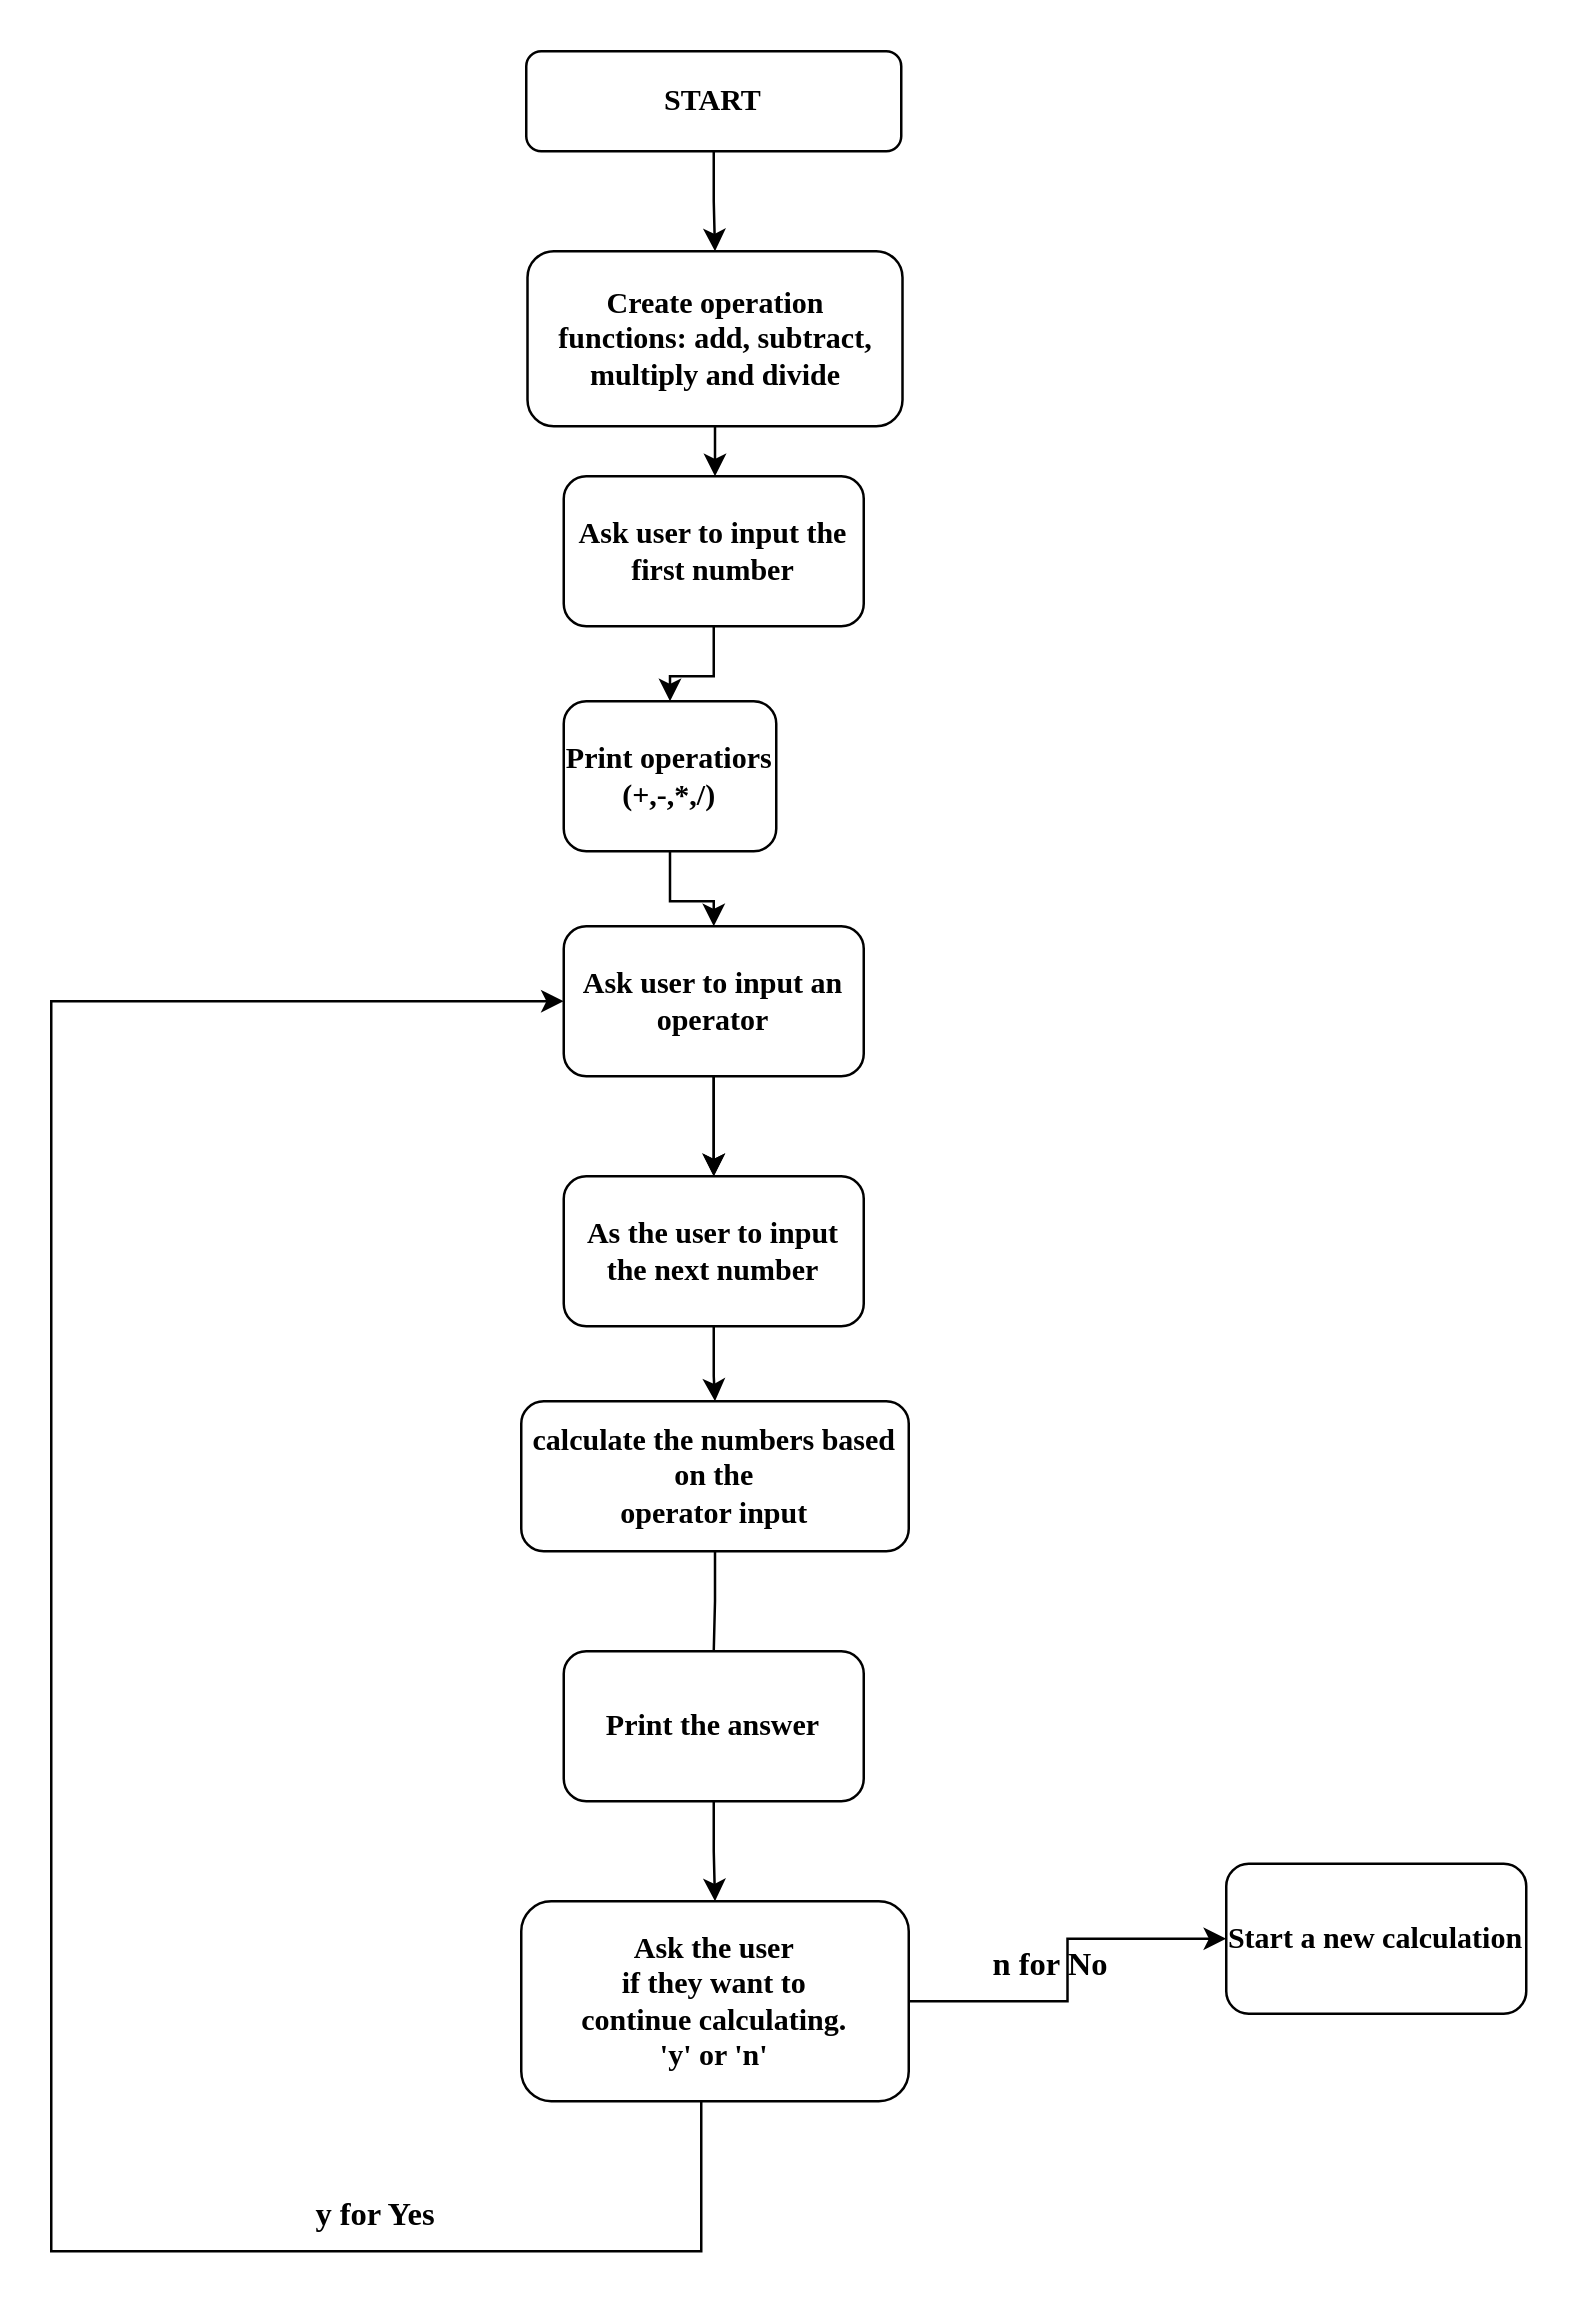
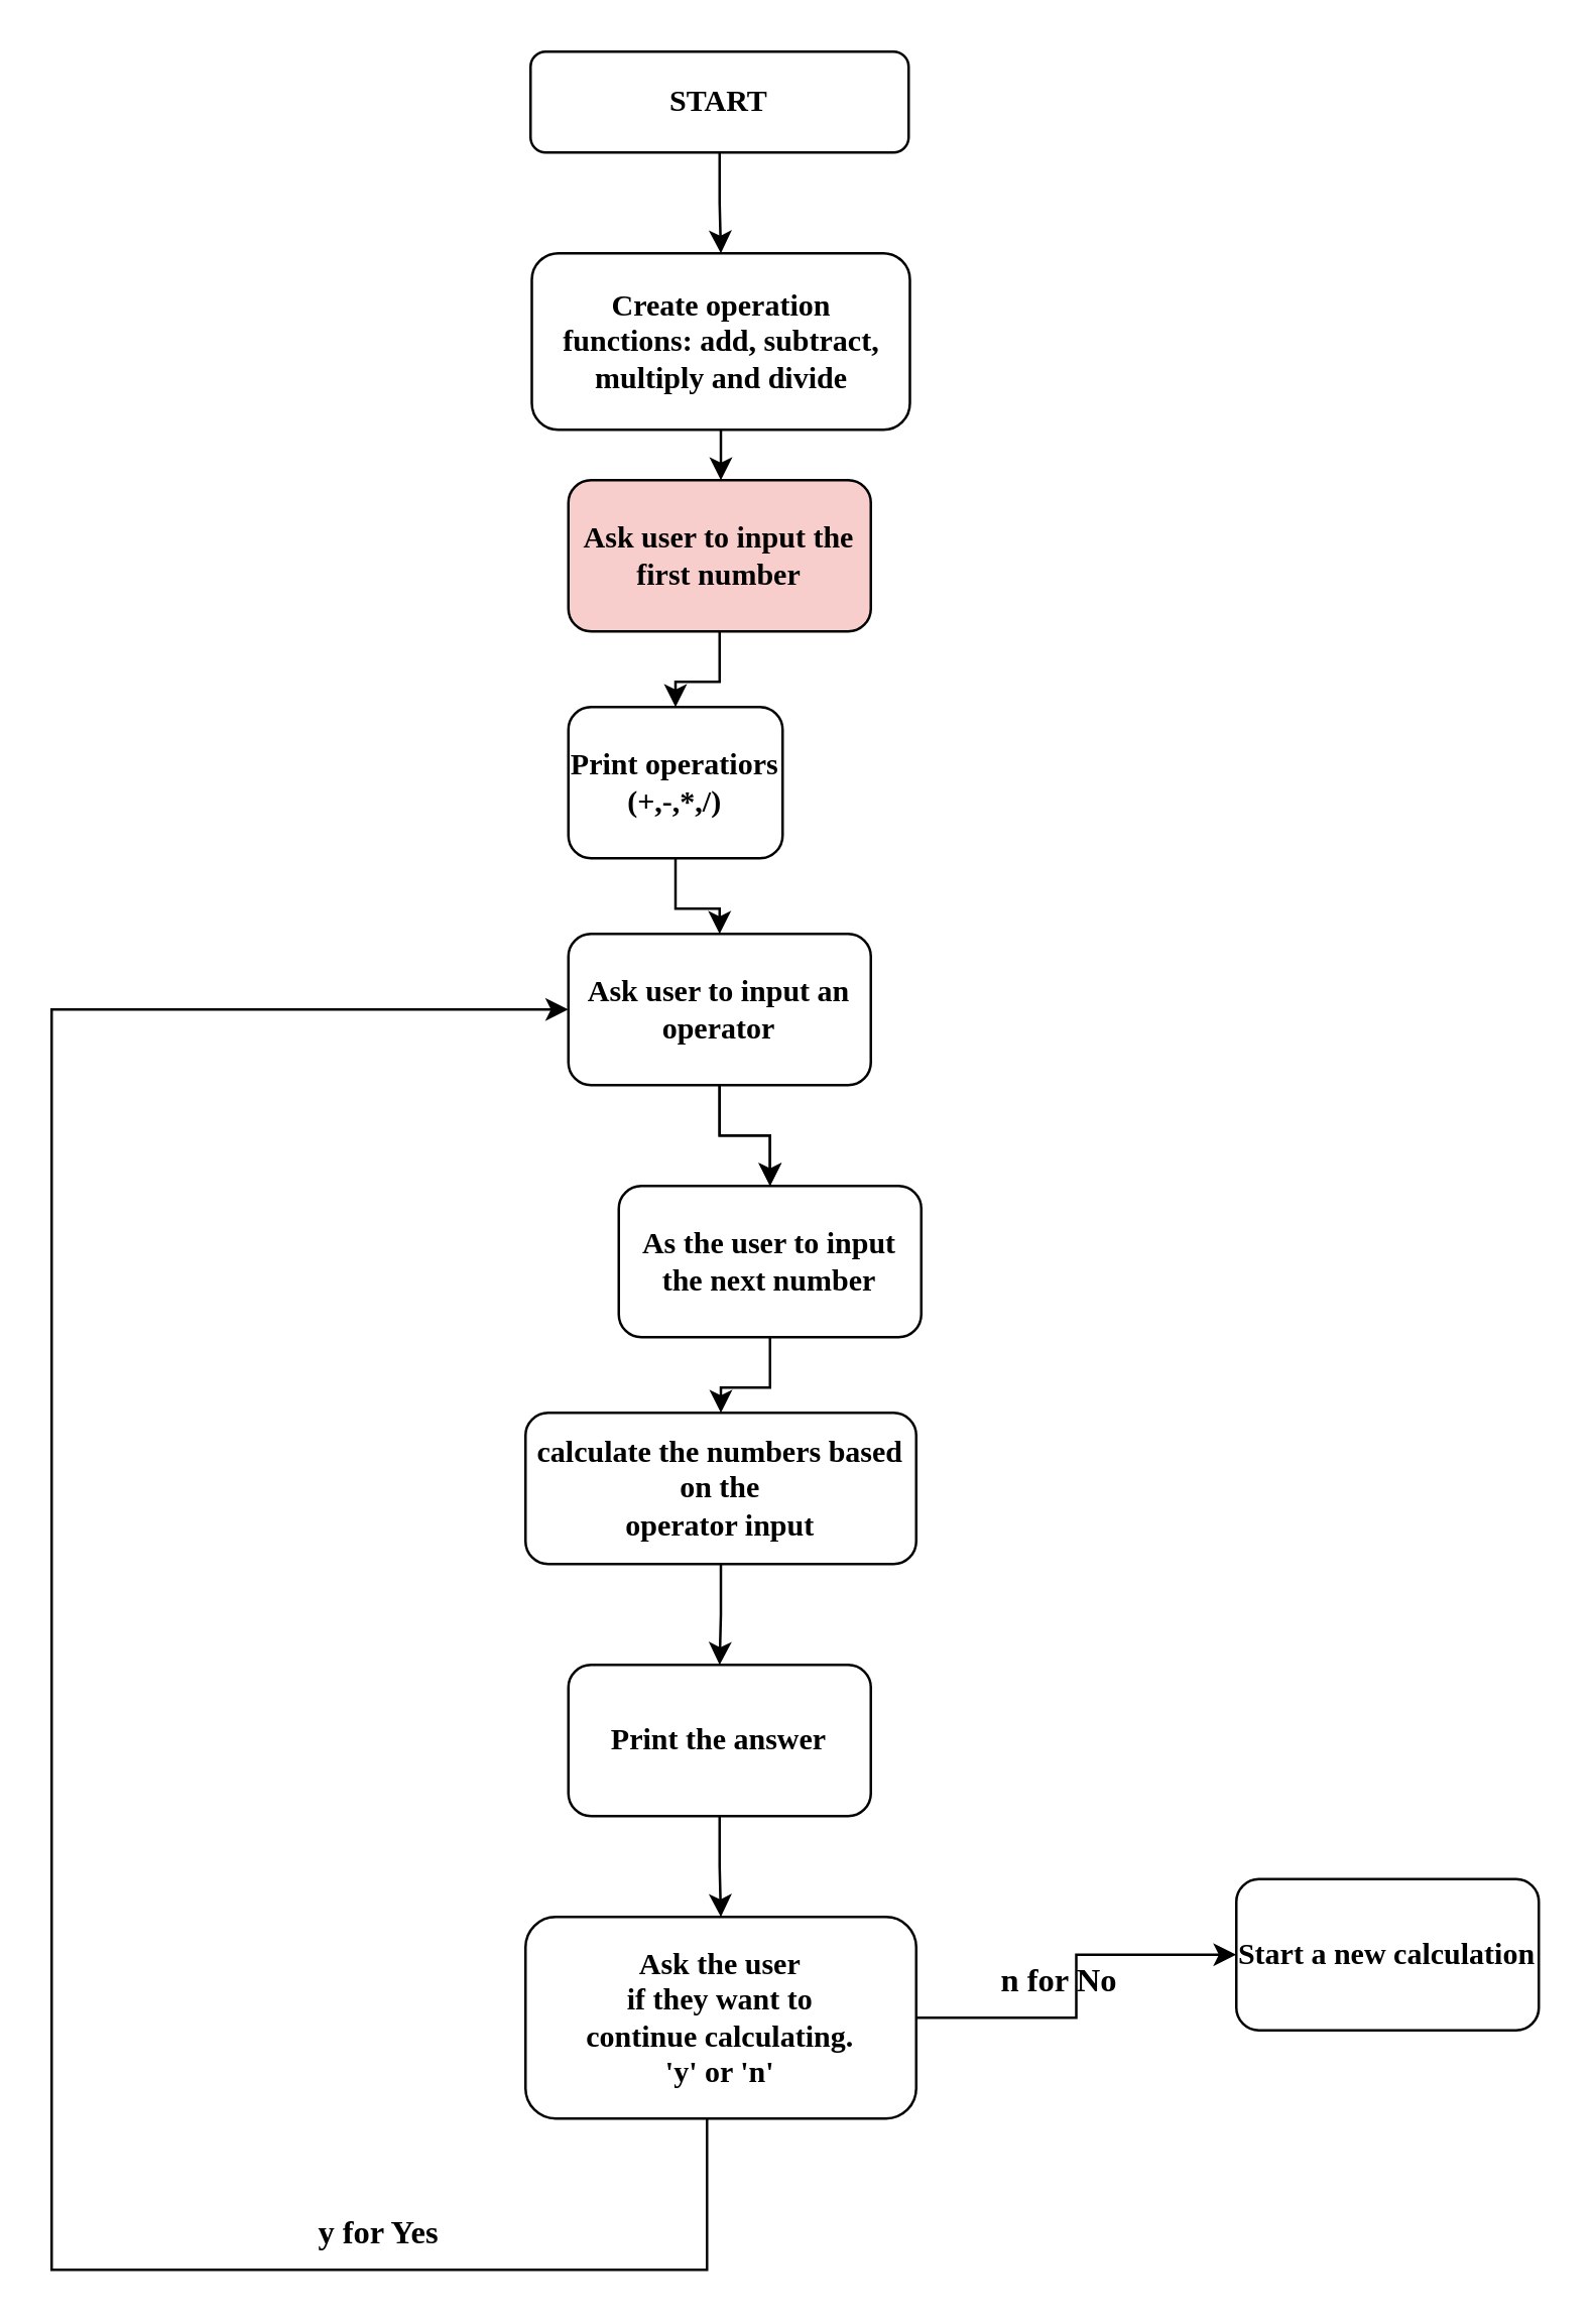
- <mxCell id="7" value="Ask user to input the first number" style="rounded=1;whiteSpace=wrap;html=1;fontFamily=Comic Sans MS;fontStyle=1" parent="1" vertex="1"><mxGeometry x="225" y="190" width="120" height="60" as="geometry" /></mxCell>
+ <mxCell id="7" value="Ask user to input the first number" style="rounded=1;whiteSpace=wrap;html=1;fontFamily=Comic Sans MS;fontStyle=1;fillColor=#f8cecc;" parent="1" vertex="1"><mxGeometry x="225" y="190" width="120" height="60" as="geometry" /></mxCell>
- <mxCell id="14" value="As the user to input&lt;br&gt;the next number" style="whiteSpace=wrap;html=1;rounded=1;fontFamily=Comic Sans MS;fontStyle=1" parent="1" vertex="1"><mxGeometry x="225" y="470" width="120" height="60" as="geometry" /></mxCell>
+ <mxCell id="14" value="As the user to input&lt;br&gt;the next number" style="whiteSpace=wrap;html=1;rounded=1;fontFamily=Comic Sans MS;fontStyle=1" parent="1" vertex="1"><mxGeometry x="245" y="470" width="120" height="60" as="geometry" /></mxCell>
- <mxCell id="15" value="" style="edgeStyle=orthogonalEdgeStyle;rounded=0;orthogonalLoop=1;jettySize=auto;html=1;endArrow=none;" parent="1" source="16" target="18" edge="1"><mxGeometry relative="1" as="geometry" /></mxCell>
+ <mxCell id="15" value="" style="edgeStyle=orthogonalEdgeStyle;rounded=0;orthogonalLoop=1;jettySize=auto;html=1;" parent="1" source="16" target="18" edge="1"><mxGeometry relative="1" as="geometry" /></mxCell>
